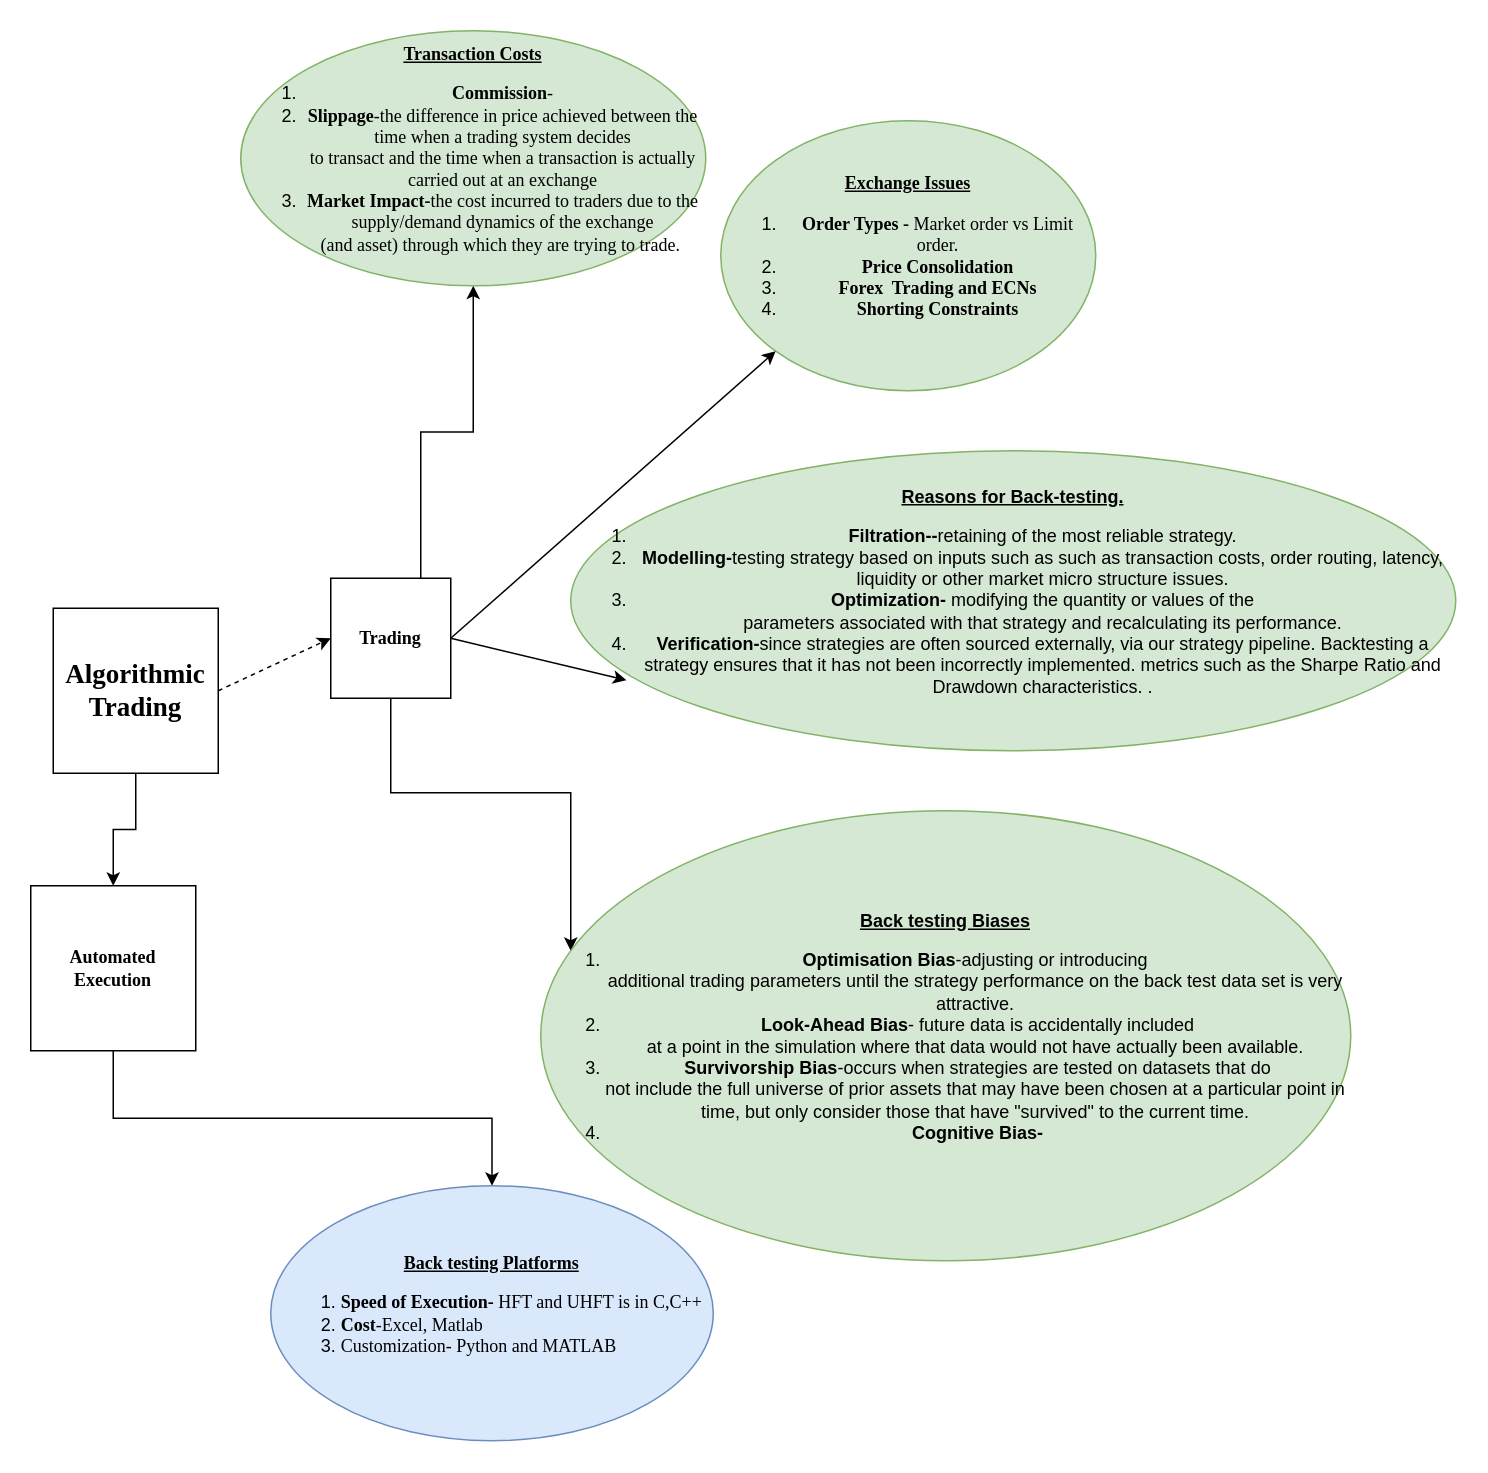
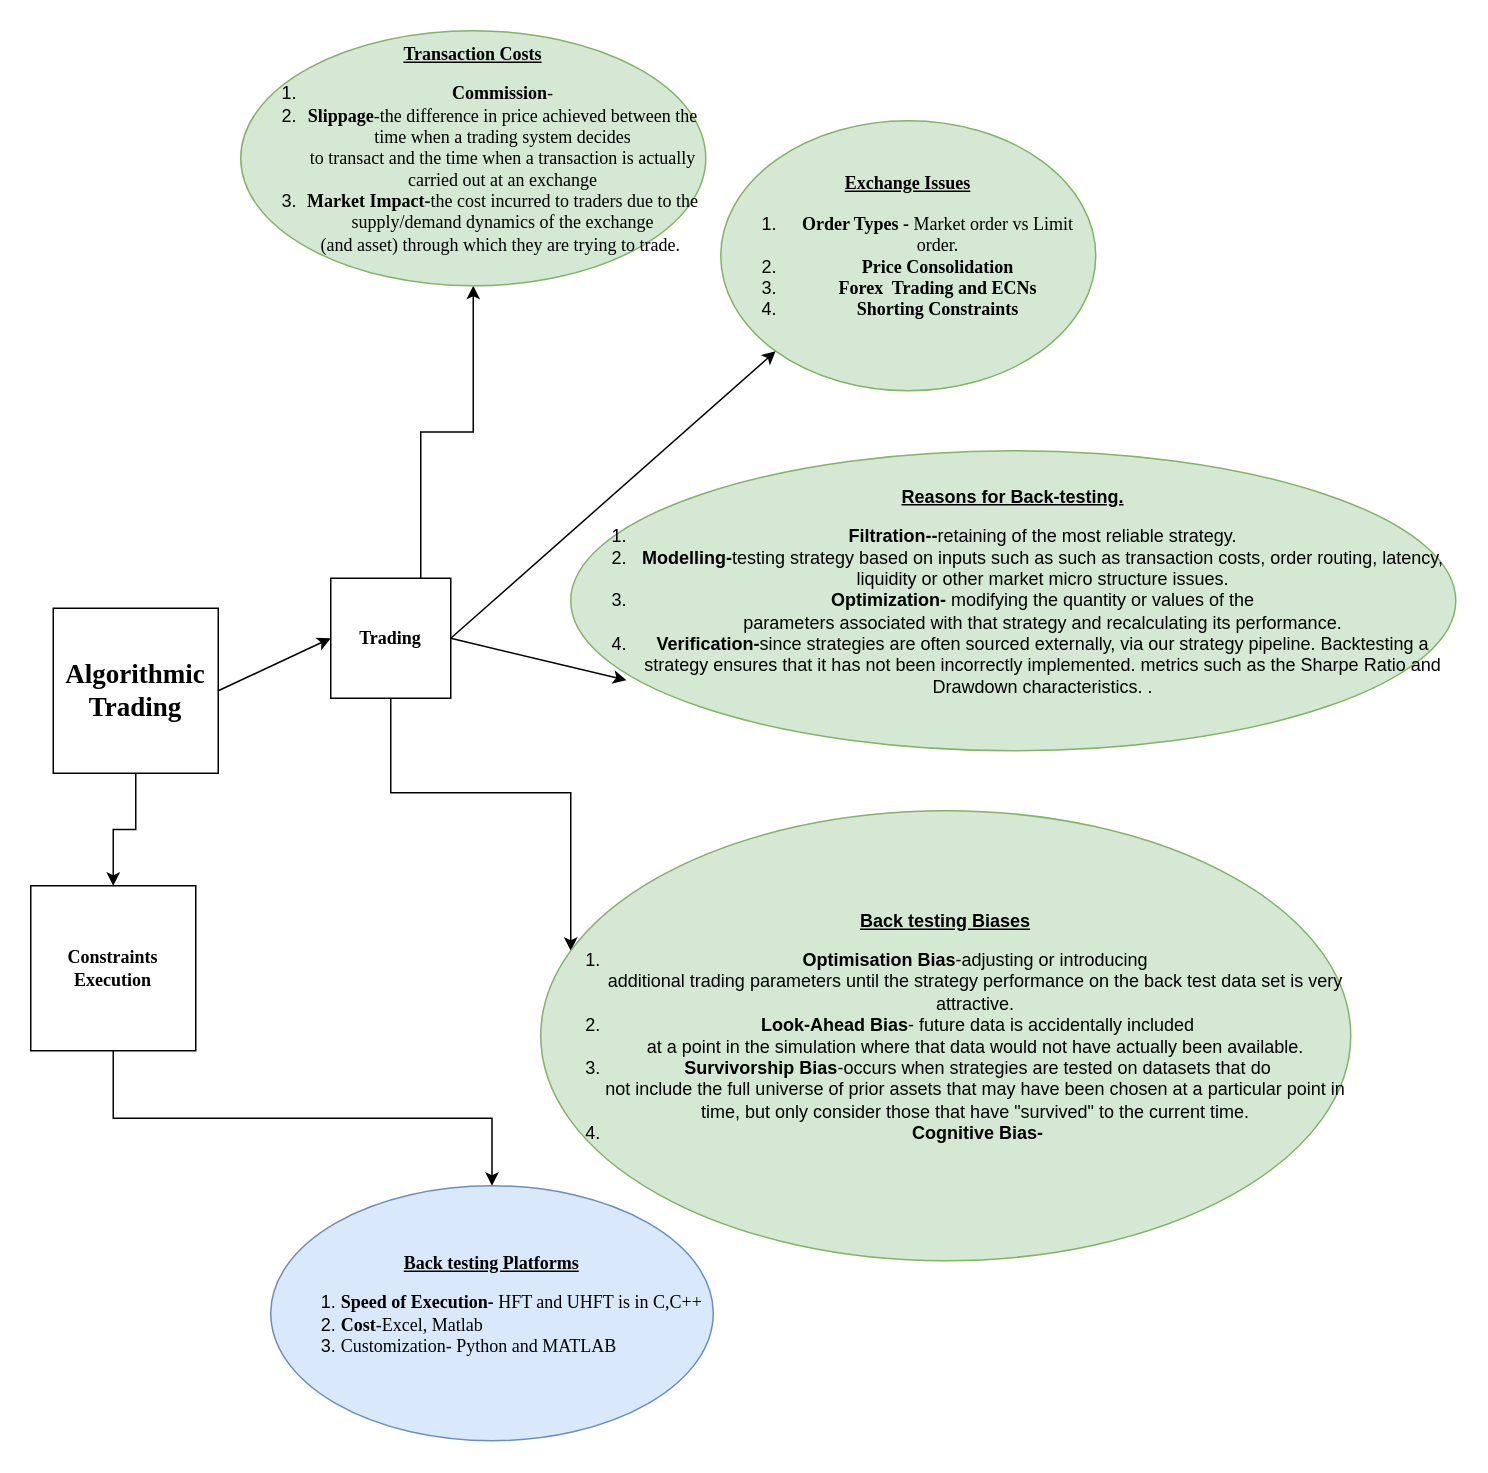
- <mxCell id="4" value="" style="endArrow=classic;html=1;rounded=0;exitX=1;exitY=0.5;exitDx=0;exitDy=0;entryX=0;entryY=0.5;entryDx=0;entryDy=0;dashed=1;" edge="1" parent="1" source="3" target="7"><mxGeometry width="50" height="50" relative="1" as="geometry"><mxPoint x="-310" y="520" as="sourcePoint" /><mxPoint x="-140" y="500" as="targetPoint" /></mxGeometry></mxCell>
+ <mxCell id="4" value="" style="endArrow=classic;html=1;rounded=0;exitX=1;exitY=0.5;exitDx=0;exitDy=0;entryX=0;entryY=0.5;entryDx=0;entryDy=0;" edge="1" parent="1" source="3" target="7"><mxGeometry width="50" height="50" relative="1" as="geometry"><mxPoint x="-310" y="520" as="sourcePoint" /><mxPoint x="-140" y="500" as="targetPoint" /></mxGeometry></mxCell>
- <mxCell id="15" value="&lt;font face=&quot;Garamond&quot;&gt;&lt;b&gt;Automated Execution&lt;/b&gt;&lt;/font&gt;" style="whiteSpace=wrap;html=1;aspect=fixed;" vertex="1" parent="1"><mxGeometry x="20" y="590" width="110" height="110" as="geometry" /></mxCell>
+ <mxCell id="15" value="&lt;font face=&quot;Garamond&quot;&gt;&lt;b&gt;Constraints Execution&lt;/b&gt;&lt;/font&gt;" style="whiteSpace=wrap;html=1;aspect=fixed;" vertex="1" parent="1"><mxGeometry x="20" y="590" width="110" height="110" as="geometry" /></mxCell>
